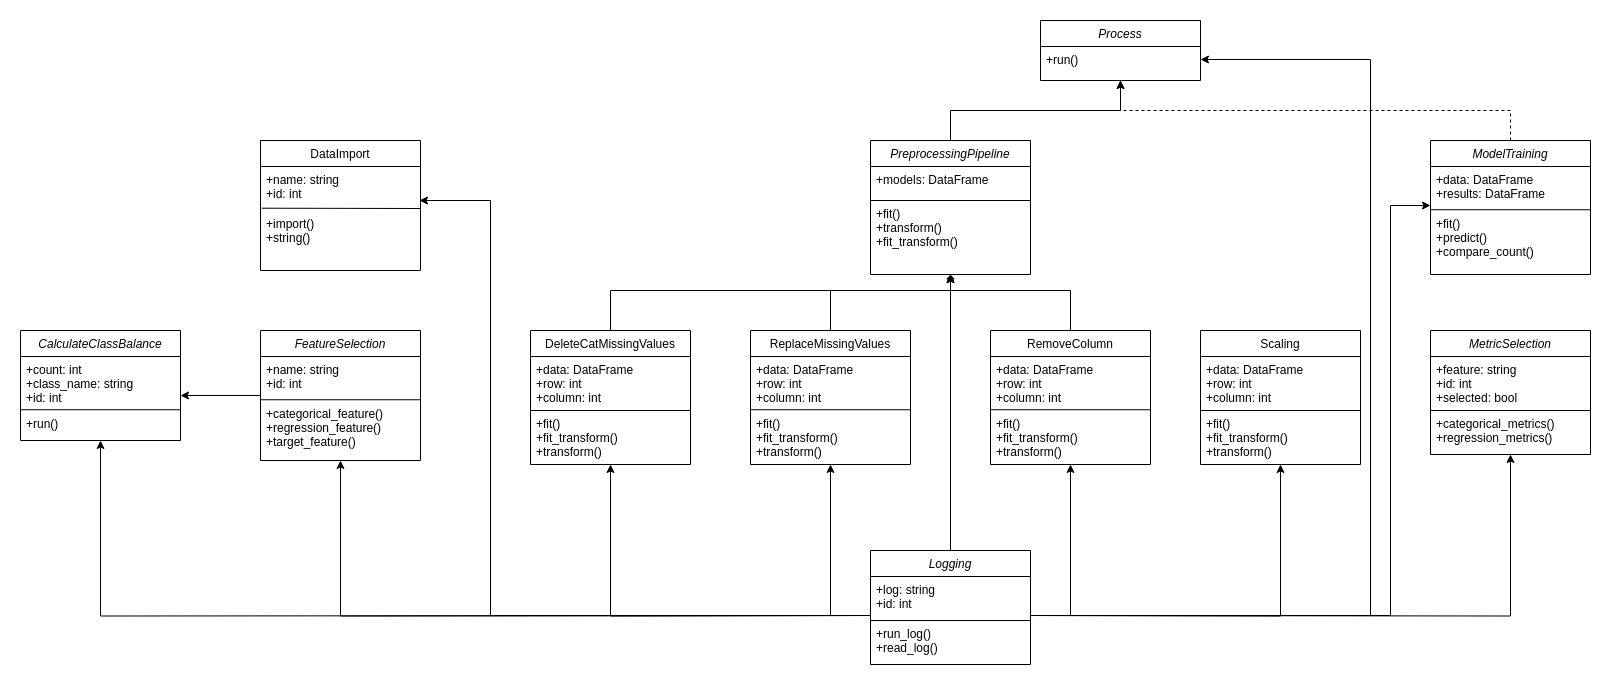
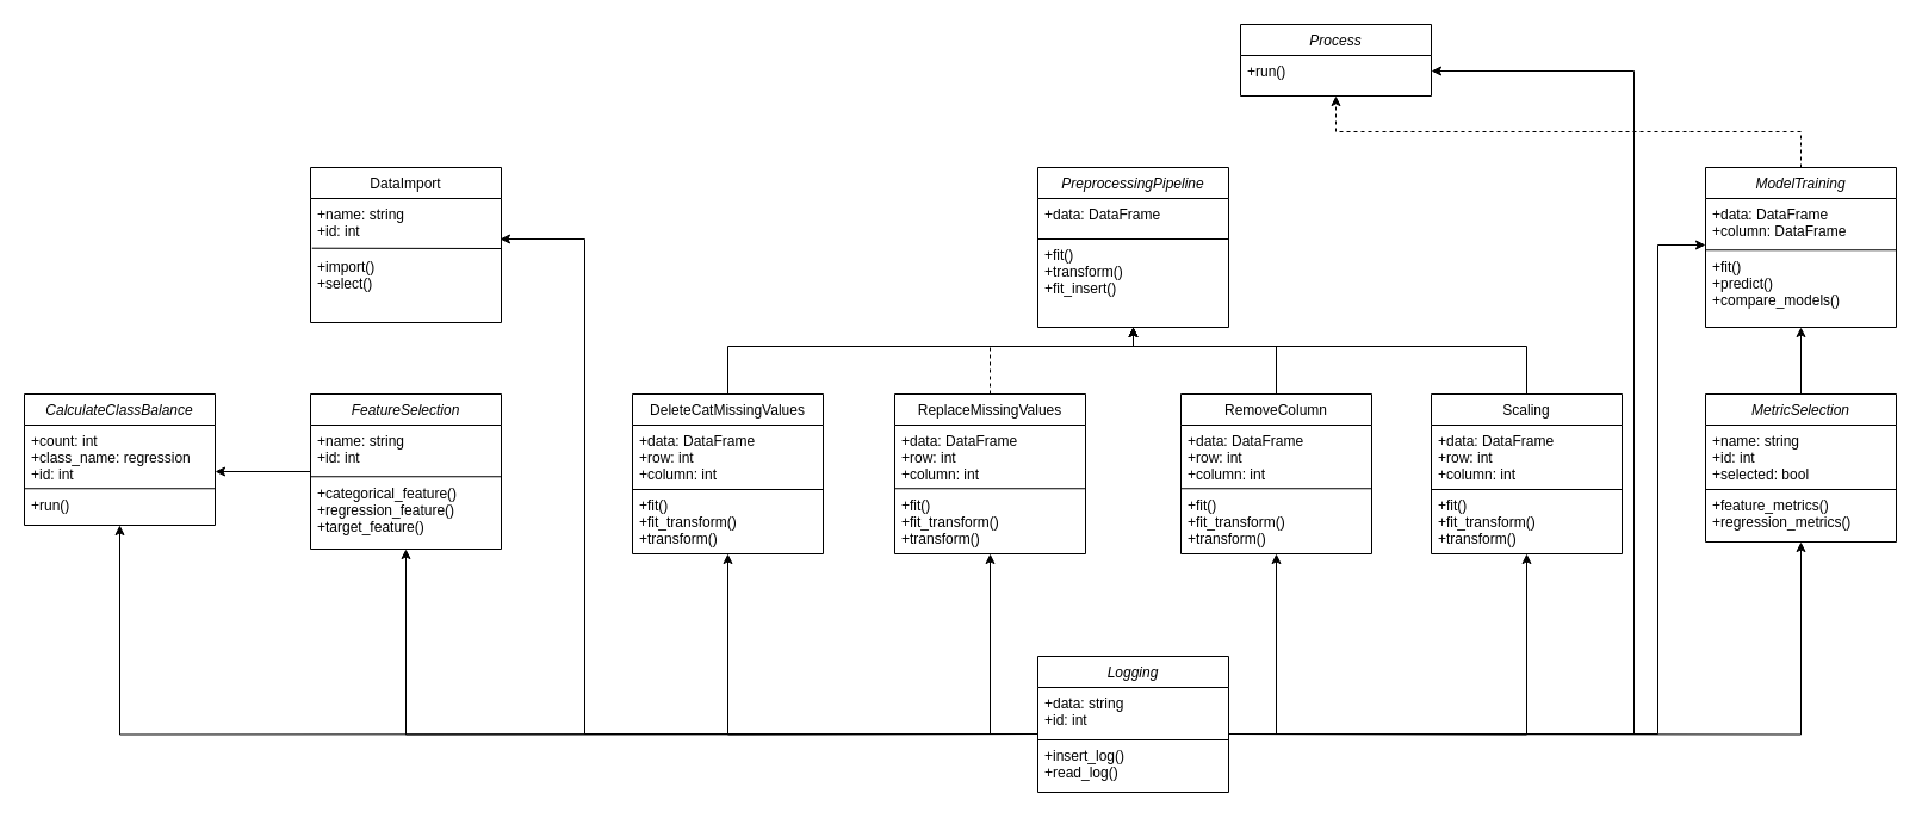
- <mxCell id="2" style="edgeStyle=orthogonalEdgeStyle;rounded=0;orthogonalLoop=1;jettySize=auto;html=1;exitX=0.5;exitY=0;exitDx=0;exitDy=0;entryX=0.5;entryY=1;entryDx=0;entryDy=0;" edge="1" parent="1" source="3" target="36"><mxGeometry relative="1" as="geometry" /></mxCell>
- <mxCell id="4" value="+models: DataFrame" style="text;align=left;verticalAlign=top;spacingLeft=4;spacingRight=4;overflow=hidden;rotatable=0;points=[[0,0.5],[1,0.5]];portConstraint=eastwest;" vertex="1" parent="3"><mxGeometry y="26" width="160" height="34" as="geometry" /></mxCell>
+ <mxCell id="4" value="+data: DataFrame" style="text;align=left;verticalAlign=top;spacingLeft=4;spacingRight=4;overflow=hidden;rotatable=0;points=[[0,0.5],[1,0.5]];portConstraint=eastwest;" vertex="1" parent="3"><mxGeometry y="26" width="160" height="34" as="geometry" /></mxCell>
- <mxCell id="33" value="+data: DataFrame&#10;+results: DataFrame" style="text;align=left;verticalAlign=top;spacingLeft=4;spacingRight=4;overflow=hidden;rotatable=0;points=[[0,0.5],[1,0.5]];portConstraint=eastwest;" vertex="1" parent="32"><mxGeometry y="26" width="160" height="44" as="geometry" /></mxCell>
+ <mxCell id="33" value="+data: DataFrame&#10;+column: DataFrame" style="text;align=left;verticalAlign=top;spacingLeft=4;spacingRight=4;overflow=hidden;rotatable=0;points=[[0,0.5],[1,0.5]];portConstraint=eastwest;" vertex="1" parent="32"><mxGeometry y="26" width="160" height="44" as="geometry" /></mxCell>
- <mxCell id="6" value="+fit()&#10;+transform()&#10;+fit_transform()" style="text;align=left;verticalAlign=top;spacingLeft=4;spacingRight=4;overflow=hidden;rotatable=0;points=[[0,0.5],[1,0.5]];portConstraint=eastwest;" vertex="1" parent="3"><mxGeometry y="60" width="160" height="54" as="geometry" /></mxCell>
+ <mxCell id="6" value="+fit()&#10;+transform()&#10;+fit_insert()" style="text;align=left;verticalAlign=top;spacingLeft=4;spacingRight=4;overflow=hidden;rotatable=0;points=[[0,0.5],[1,0.5]];portConstraint=eastwest;" vertex="1" parent="3"><mxGeometry y="60" width="160" height="54" as="geometry" /></mxCell>
- <mxCell id="19" value="+import()&#10;+string()" style="text;align=left;verticalAlign=top;spacingLeft=4;spacingRight=4;overflow=hidden;rotatable=0;points=[[0,0.5],[1,0.5]];portConstraint=eastwest;" vertex="1" parent="17"><mxGeometry y="70" width="160" height="40" as="geometry" /></mxCell>
+ <mxCell id="19" value="+import()&#10;+select()" style="text;align=left;verticalAlign=top;spacingLeft=4;spacingRight=4;overflow=hidden;rotatable=0;points=[[0,0.5],[1,0.5]];portConstraint=eastwest;" vertex="1" parent="17"><mxGeometry y="70" width="160" height="40" as="geometry" /></mxCell>
- <mxCell id="35" value="+fit()&#10;+predict()&#10;+compare_count()" style="text;align=left;verticalAlign=top;spacingLeft=4;spacingRight=4;overflow=hidden;rotatable=0;points=[[0,0.5],[1,0.5]];portConstraint=eastwest;" vertex="1" parent="32"><mxGeometry y="70" width="160" height="54" as="geometry" /></mxCell>
+ <mxCell id="35" value="+fit()&#10;+predict()&#10;+compare_models()" style="text;align=left;verticalAlign=top;spacingLeft=4;spacingRight=4;overflow=hidden;rotatable=0;points=[[0,0.5],[1,0.5]];portConstraint=eastwest;" vertex="1" parent="32"><mxGeometry y="70" width="160" height="54" as="geometry" /></mxCell>
- <mxCell id="26" style="edgeStyle=orthogonalEdgeStyle;rounded=0;orthogonalLoop=1;jettySize=auto;html=1;exitX=0.5;exitY=0;exitDx=0;exitDy=0;entryX=0.5;entryY=1;entryDx=0;entryDy=0;endArrow=diamond;" edge="1" parent="1" source="27" target="3"><mxGeometry relative="1" as="geometry"><Array as="points"><mxPoint x="610" y="290" /><mxPoint x="950" y="290" /></Array></mxGeometry></mxCell>
+ <mxCell id="26" style="edgeStyle=orthogonalEdgeStyle;rounded=0;orthogonalLoop=1;jettySize=auto;html=1;exitX=0.5;exitY=0;exitDx=0;exitDy=0;entryX=0.5;entryY=1;entryDx=0;entryDy=0;" edge="1" parent="1" source="27" target="3"><mxGeometry relative="1" as="geometry"><Array as="points"><mxPoint x="610" y="290" /><mxPoint x="950" y="290" /></Array></mxGeometry></mxCell>
+ <mxCell id="12" style="edgeStyle=orthogonalEdgeStyle;rounded=0;orthogonalLoop=1;jettySize=auto;html=1;exitX=0.5;exitY=0;exitDx=0;exitDy=0;entryX=0.5;entryY=1;entryDx=0;entryDy=0;" edge="1" parent="1" source="13" target="3"><mxGeometry relative="1" as="geometry"><Array as="points"><mxPoint x="1280" y="290" /><mxPoint x="950" y="290" /></Array></mxGeometry></mxCell>
- <mxCell id="7" style="edgeStyle=orthogonalEdgeStyle;rounded=0;orthogonalLoop=1;jettySize=auto;html=1;exitX=0.5;exitY=0;exitDx=0;exitDy=0;entryX=0.5;entryY=1;entryDx=0;entryDy=0;" edge="1" parent="1" source="8" target="3"><mxGeometry relative="1" as="geometry"><Array as="points"><mxPoint x="1070" y="290" /><mxPoint x="950" y="290" /></Array></mxGeometry></mxCell>
+ <mxCell id="7" style="edgeStyle=orthogonalEdgeStyle;rounded=0;orthogonalLoop=1;jettySize=auto;html=1;exitX=0.5;exitY=0;exitDx=0;exitDy=0;entryX=0.5;entryY=1;entryDx=0;entryDy=0;endArrow=open;" edge="1" parent="1" source="8" target="3"><mxGeometry relative="1" as="geometry"><Array as="points"><mxPoint x="1070" y="290" /><mxPoint x="950" y="290" /></Array></mxGeometry></mxCell>
+ <mxCell id="42" style="edgeStyle=orthogonalEdgeStyle;rounded=0;orthogonalLoop=1;jettySize=auto;html=1;exitX=0.5;exitY=0;exitDx=0;exitDy=0;entryX=0.5;entryY=1;entryDx=0;entryDy=0;" edge="1" parent="1" source="43" target="32"><mxGeometry relative="1" as="geometry" /></mxCell>
- <mxCell id="21" style="edgeStyle=orthogonalEdgeStyle;rounded=0;orthogonalLoop=1;jettySize=auto;html=1;exitX=0.5;exitY=0;exitDx=0;exitDy=0;entryX=0.5;entryY=1;entryDx=0;entryDy=0;" edge="1" parent="1" source="22" target="3"><mxGeometry relative="1" as="geometry"><mxPoint x="1170" y="280" as="targetPoint" /><Array as="points"><mxPoint x="830" y="290" /><mxPoint x="950" y="290" /></Array></mxGeometry></mxCell>
+ <mxCell id="21" style="edgeStyle=orthogonalEdgeStyle;rounded=0;orthogonalLoop=1;jettySize=auto;html=1;exitX=0.5;exitY=0;exitDx=0;exitDy=0;entryX=0.5;entryY=1;entryDx=0;entryDy=0;dashed=1;" edge="1" parent="1" source="22" target="3"><mxGeometry relative="1" as="geometry"><mxPoint x="1170" y="280" as="targetPoint" /><Array as="points"><mxPoint x="830" y="290" /><mxPoint x="950" y="290" /></Array></mxGeometry></mxCell>
- <mxCell id="48" value="+count: int&#10;+class_name: string&#10;+id: int" style="text;align=left;verticalAlign=top;spacingLeft=4;spacingRight=4;overflow=hidden;rotatable=0;points=[[0,0.5],[1,0.5]];portConstraint=eastwest;" vertex="1" parent="47"><mxGeometry y="26" width="160" height="54" as="geometry" /></mxCell>
+ <mxCell id="48" value="+count: int&#10;+class_name: regression&#10;+id: int" style="text;align=left;verticalAlign=top;spacingLeft=4;spacingRight=4;overflow=hidden;rotatable=0;points=[[0,0.5],[1,0.5]];portConstraint=eastwest;" vertex="1" parent="47"><mxGeometry y="26" width="160" height="54" as="geometry" /></mxCell>
- <mxCell id="44" value="+feature: string&#10;+id: int&#10;+selected: bool" style="text;align=left;verticalAlign=top;spacingLeft=4;spacingRight=4;overflow=hidden;rotatable=0;points=[[0,0.5],[1,0.5]];portConstraint=eastwest;" vertex="1" parent="43"><mxGeometry y="26" width="160" height="54" as="geometry" /></mxCell>
+ <mxCell id="44" value="+name: string&#10;+id: int&#10;+selected: bool" style="text;align=left;verticalAlign=top;spacingLeft=4;spacingRight=4;overflow=hidden;rotatable=0;points=[[0,0.5],[1,0.5]];portConstraint=eastwest;" vertex="1" parent="43"><mxGeometry y="26" width="160" height="54" as="geometry" /></mxCell>
- <mxCell id="52" style="edgeStyle=orthogonalEdgeStyle;rounded=0;orthogonalLoop=1;jettySize=auto;html=1;exitX=0.5;exitY=0;exitDx=0;exitDy=0;entryX=0.5;entryY=1;entryDx=0;entryDy=0;" edge="1" parent="1" source="53" target="3"><mxGeometry relative="1" as="geometry" /></mxCell>
- <mxCell id="46" value="+categorical_metrics()&#10;+regression_metrics()" style="text;align=left;verticalAlign=top;spacingLeft=4;spacingRight=4;overflow=hidden;rotatable=0;points=[[0,0.5],[1,0.5]];portConstraint=eastwest;" vertex="1" parent="43"><mxGeometry y="80" width="160" height="44" as="geometry" /></mxCell>
+ <mxCell id="46" value="+feature_metrics()&#10;+regression_metrics()" style="text;align=left;verticalAlign=top;spacingLeft=4;spacingRight=4;overflow=hidden;rotatable=0;points=[[0,0.5],[1,0.5]];portConstraint=eastwest;" vertex="1" parent="43"><mxGeometry y="80" width="160" height="44" as="geometry" /></mxCell>
- <mxCell id="54" value="+log: string&#10;+id: int" style="text;align=left;verticalAlign=top;spacingLeft=4;spacingRight=4;overflow=hidden;rotatable=0;points=[[0,0.5],[1,0.5]];portConstraint=eastwest;" vertex="1" parent="53"><mxGeometry y="26" width="160" height="44" as="geometry" /></mxCell>
+ <mxCell id="54" value="+data: string&#10;+id: int" style="text;align=left;verticalAlign=top;spacingLeft=4;spacingRight=4;overflow=hidden;rotatable=0;points=[[0,0.5],[1,0.5]];portConstraint=eastwest;" vertex="1" parent="53"><mxGeometry y="26" width="160" height="44" as="geometry" /></mxCell>
- <mxCell id="56" value="+run_log()&#10;+read_log()" style="text;align=left;verticalAlign=top;spacingLeft=4;spacingRight=4;overflow=hidden;rotatable=0;points=[[0,0.5],[1,0.5]];portConstraint=eastwest;" vertex="1" parent="53"><mxGeometry y="70" width="160" height="44" as="geometry" /></mxCell>
+ <mxCell id="56" value="+insert_log()&#10;+read_log()" style="text;align=left;verticalAlign=top;spacingLeft=4;spacingRight=4;overflow=hidden;rotatable=0;points=[[0,0.5],[1,0.5]];portConstraint=eastwest;" vertex="1" parent="53"><mxGeometry y="70" width="160" height="44" as="geometry" /></mxCell>
